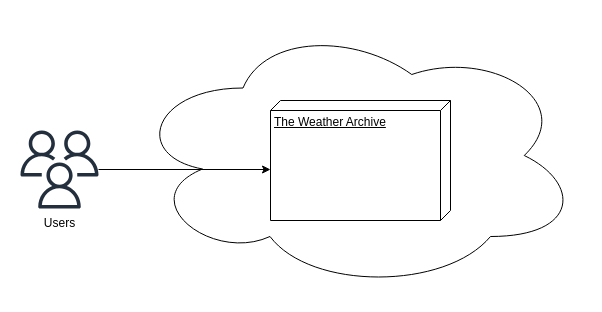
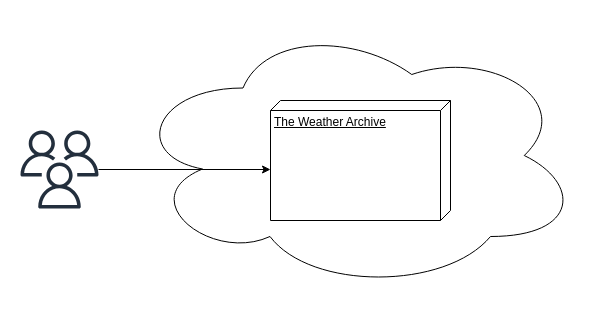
- <mxCell id="6" value="Users" style="text;html=1;align=center;verticalAlign=middle;resizable=0;points=[];autosize=1;strokeColor=none;fillColor=none;" vertex="1" parent="4"><mxGeometry x="14" y="78" width="50" height="30" as="geometry" /></mxCell>
